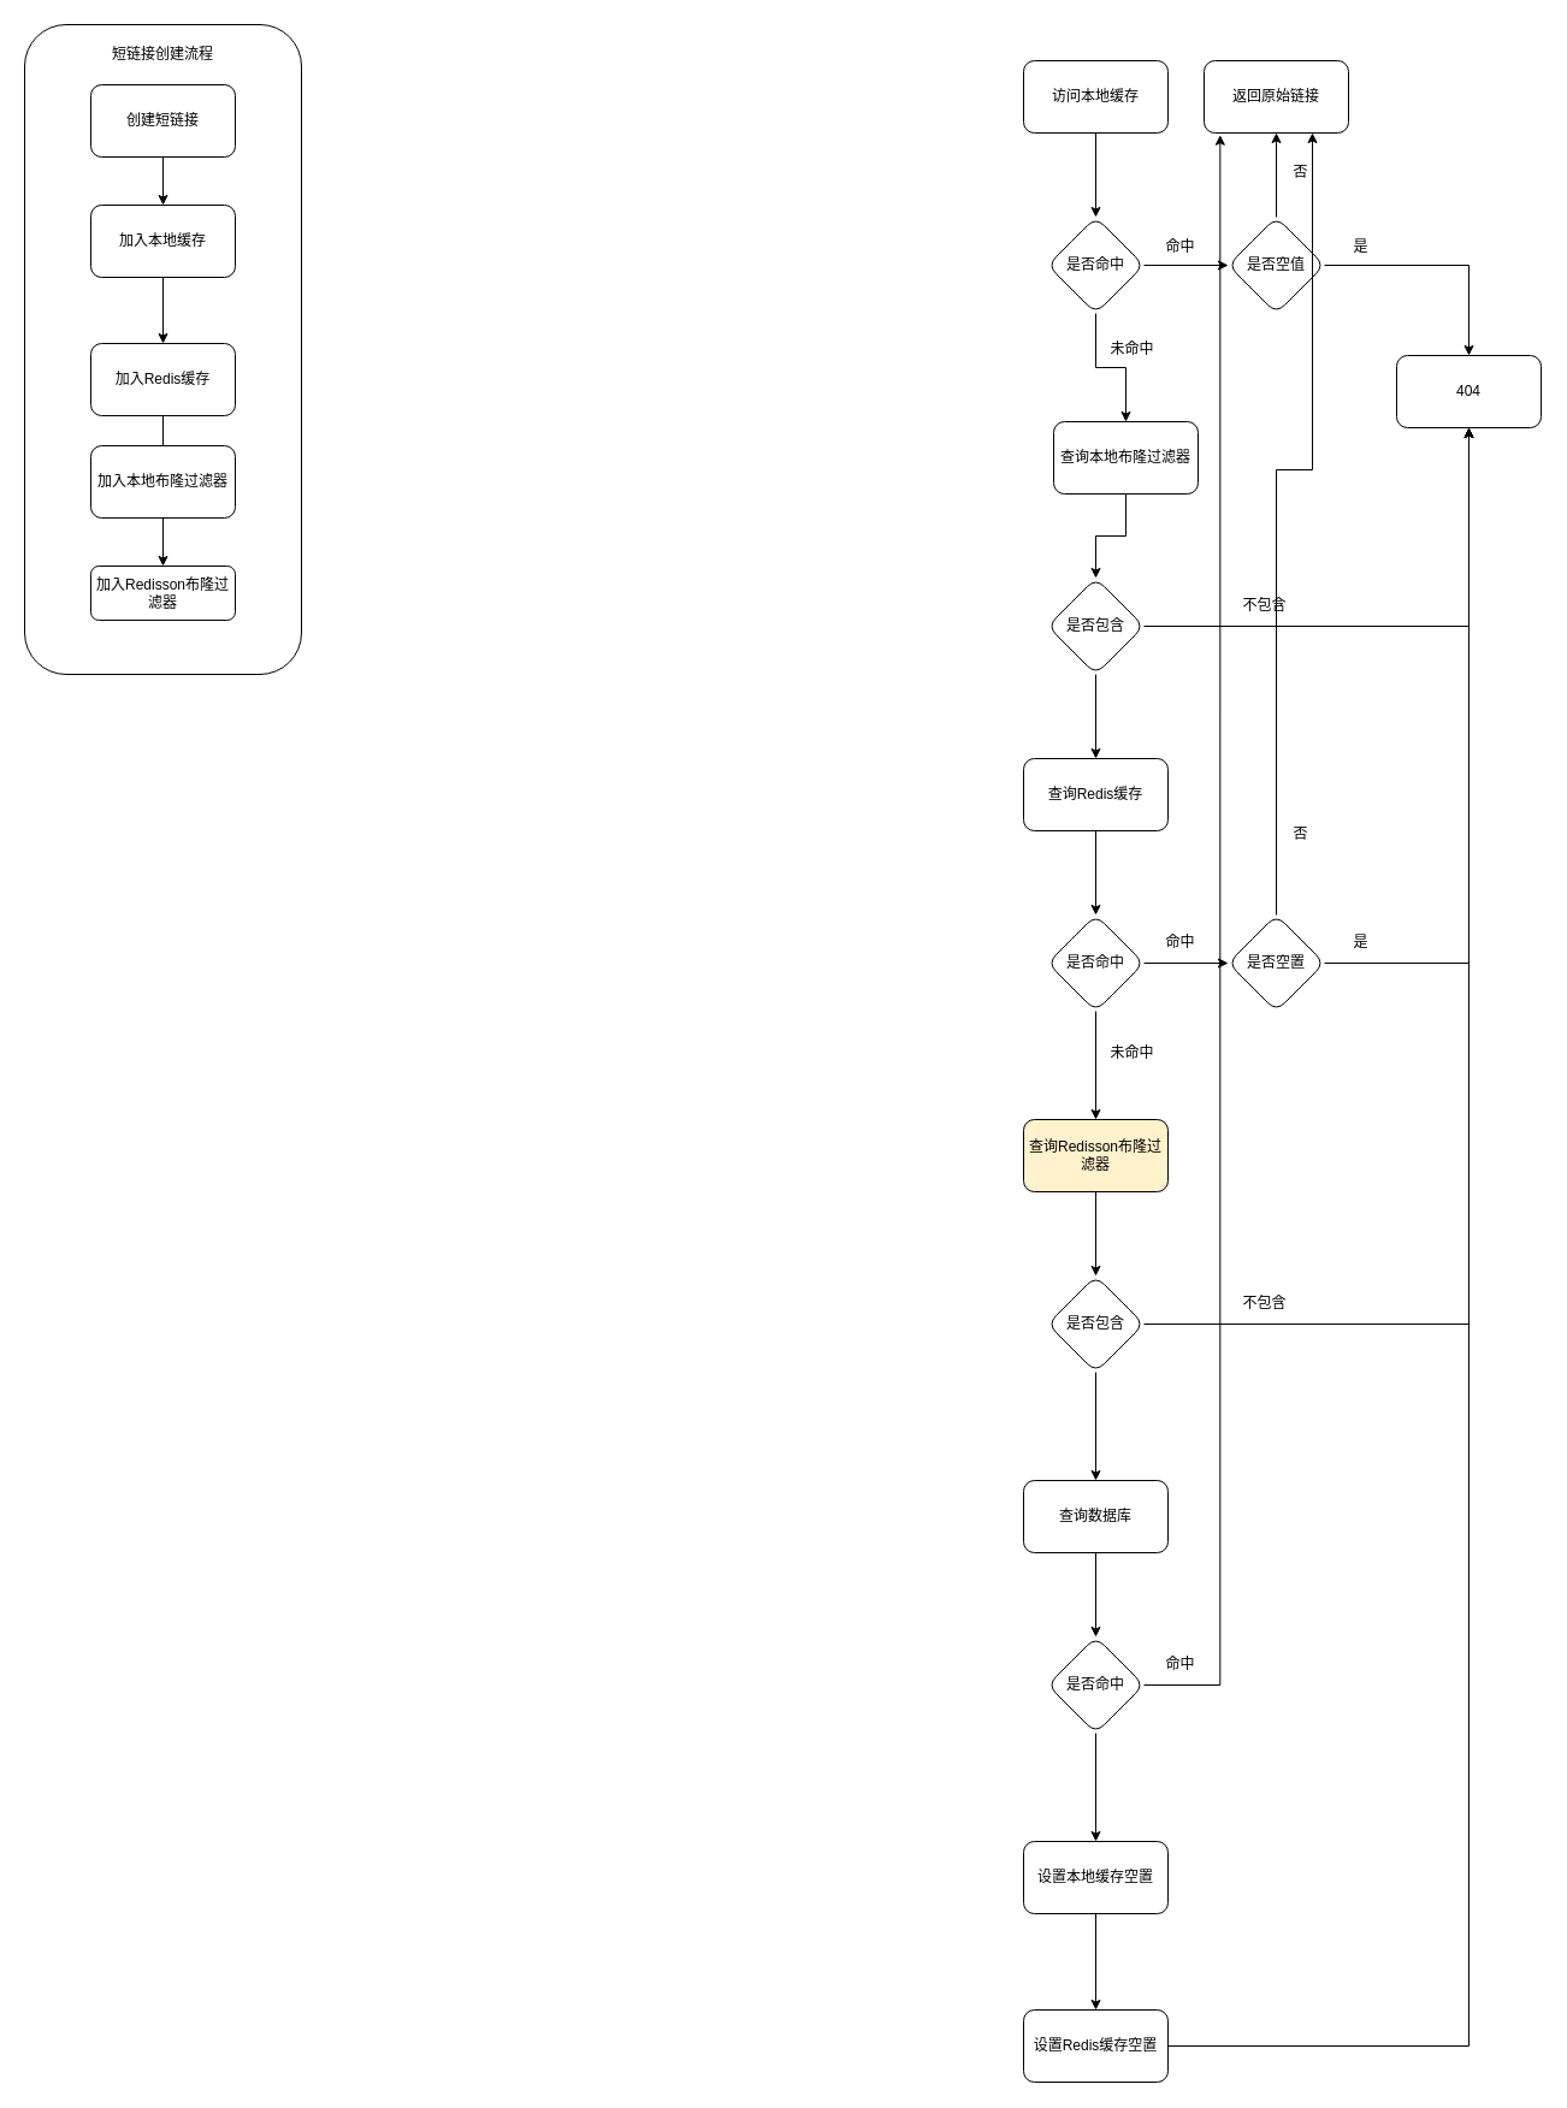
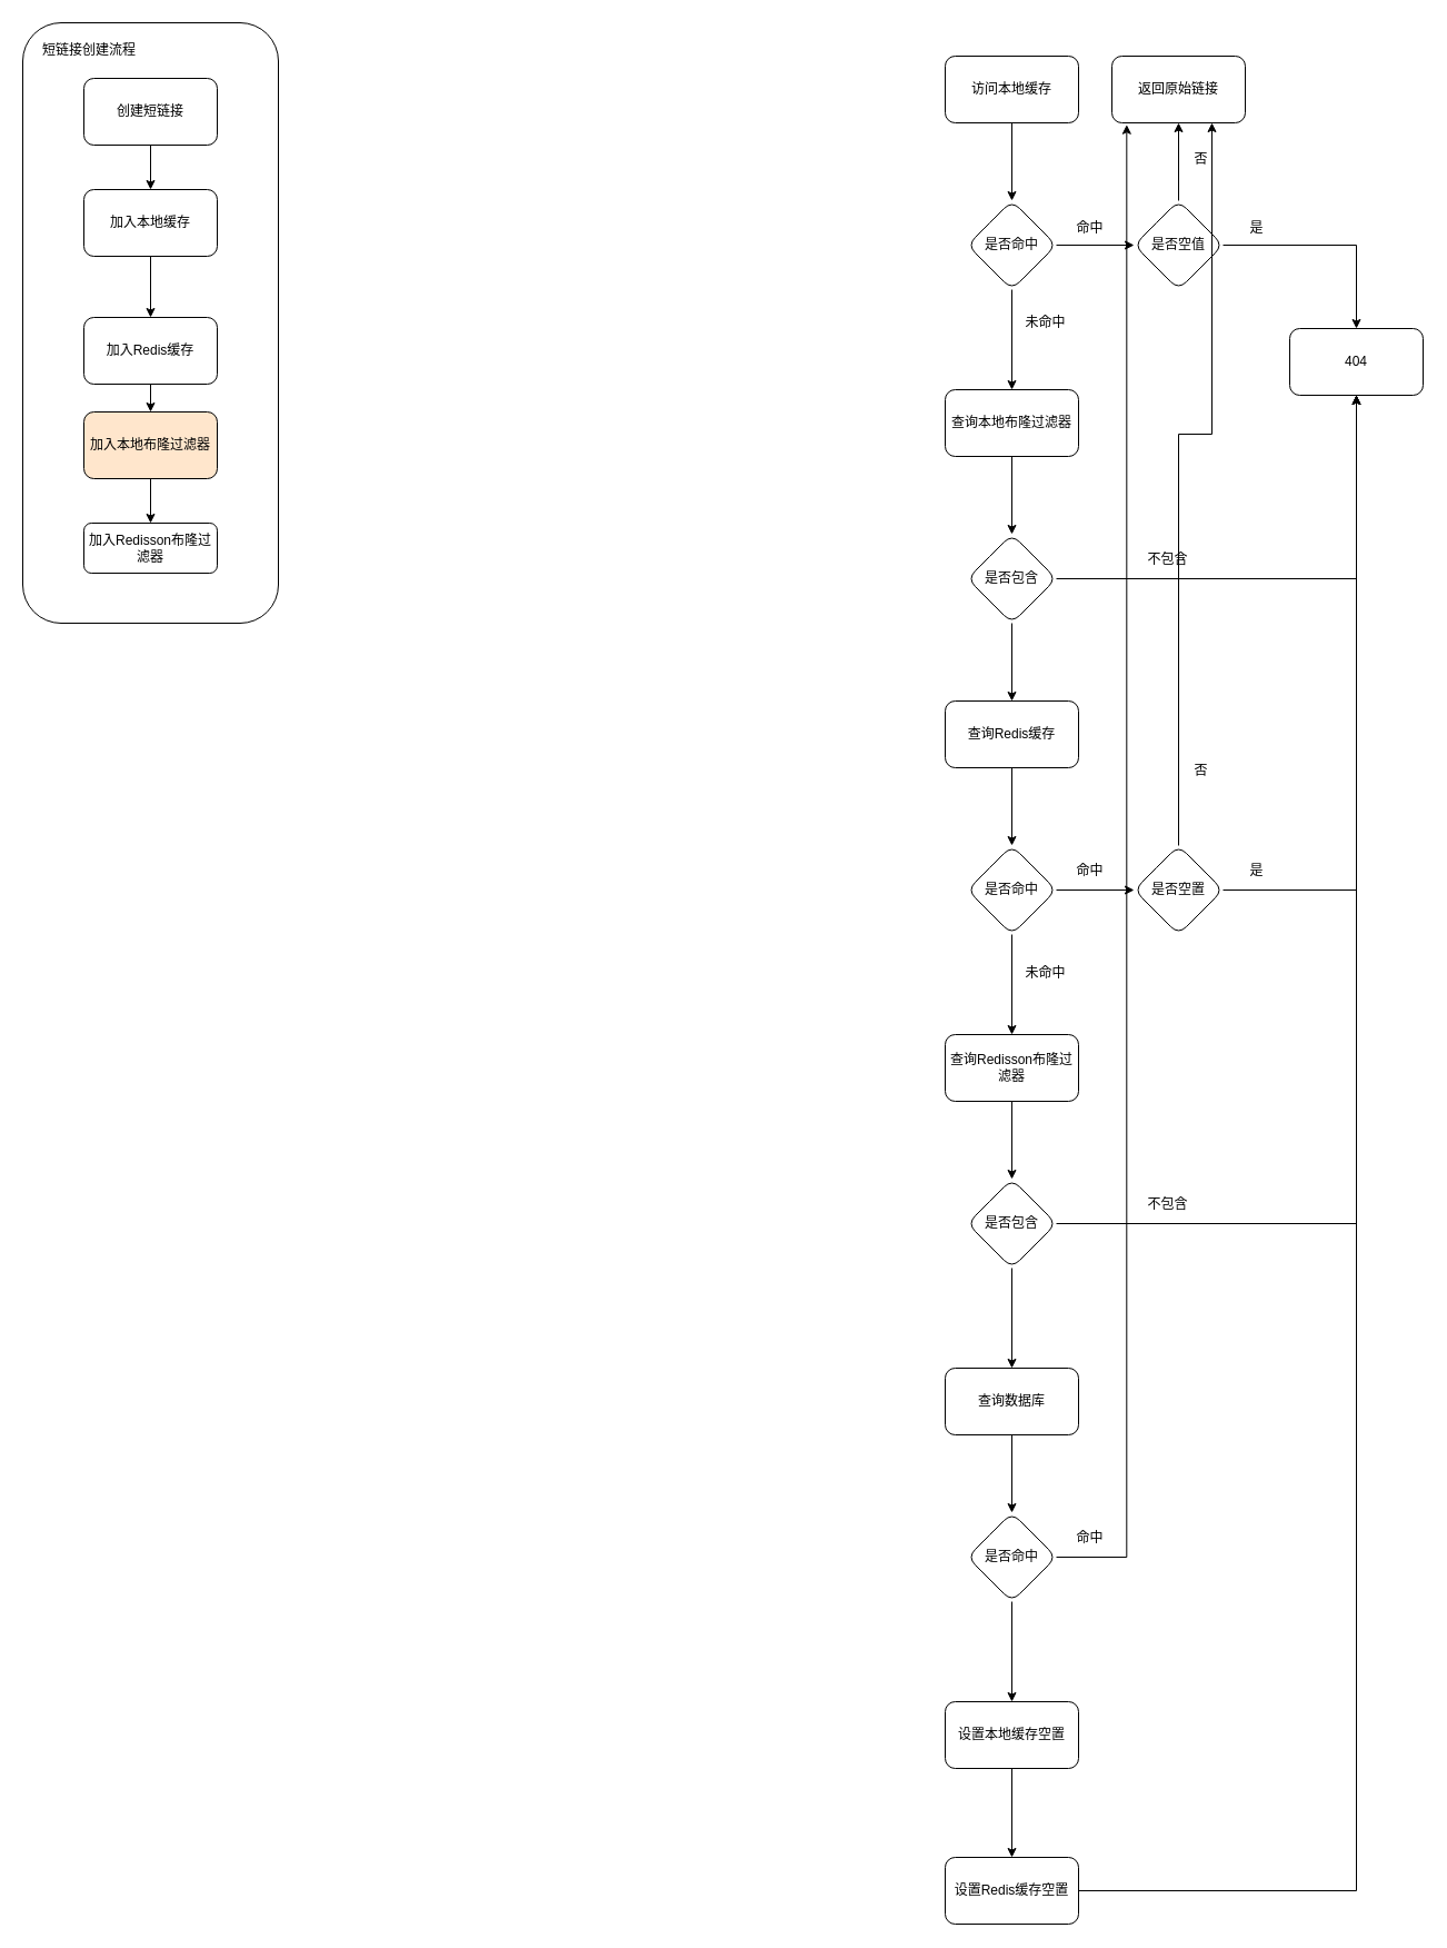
- <mxCell id="13" value="短链接创建流程" style="text;html=1;align=center;verticalAlign=middle;whiteSpace=wrap;rounded=0;" vertex="1" parent="2"><mxGeometry x="65" y="10" width="100" height="30" as="geometry" /></mxCell>
+ <mxCell id="13" value="短链接创建流程" style="text;html=1;align=center;verticalAlign=middle;whiteSpace=wrap;rounded=0;" vertex="1" parent="2"><mxGeometry x="10" y="10" width="100" height="30" as="geometry" /></mxCell>
- <mxCell id="8" value="" style="edgeStyle=orthogonalEdgeStyle;rounded=0;orthogonalLoop=1;jettySize=auto;html=1;endArrow=none;" edge="1" parent="2" source="9" target="11"><mxGeometry relative="1" as="geometry" /></mxCell>
+ <mxCell id="8" value="" style="edgeStyle=orthogonalEdgeStyle;rounded=0;orthogonalLoop=1;jettySize=auto;html=1;" edge="1" parent="2" source="9" target="11"><mxGeometry relative="1" as="geometry" /></mxCell>
- <mxCell id="28" value="查询本地布隆过滤器" style="whiteSpace=wrap;html=1;rounded=1;" vertex="1" parent="15"><mxGeometry x="25" y="300" width="120" height="60" as="geometry" /></mxCell>
+ <mxCell id="28" value="查询本地布隆过滤器" style="whiteSpace=wrap;html=1;rounded=1;" vertex="1" parent="15"><mxGeometry y="300" width="120" height="60" as="geometry" /></mxCell>
- <mxCell id="11" value="加入本地布隆过滤器" style="rounded=1;whiteSpace=wrap;html=1;" vertex="1" parent="2"><mxGeometry x="55" y="350" width="120" height="60" as="geometry" /></mxCell>
+ <mxCell id="11" value="加入本地布隆过滤器" style="rounded=1;whiteSpace=wrap;html=1;fillColor=#ffe6cc;" vertex="1" parent="2"><mxGeometry x="55" y="350" width="120" height="60" as="geometry" /></mxCell>
- <mxCell id="47" value="查询Redisson布隆过滤器" style="whiteSpace=wrap;html=1;rounded=1;fillColor=#fff2cc;" vertex="1" parent="15"><mxGeometry y="880" width="120" height="60" as="geometry" /></mxCell>
+ <mxCell id="47" value="查询Redisson布隆过滤器" style="whiteSpace=wrap;html=1;rounded=1;" vertex="1" parent="15"><mxGeometry y="880" width="120" height="60" as="geometry" /></mxCell>
